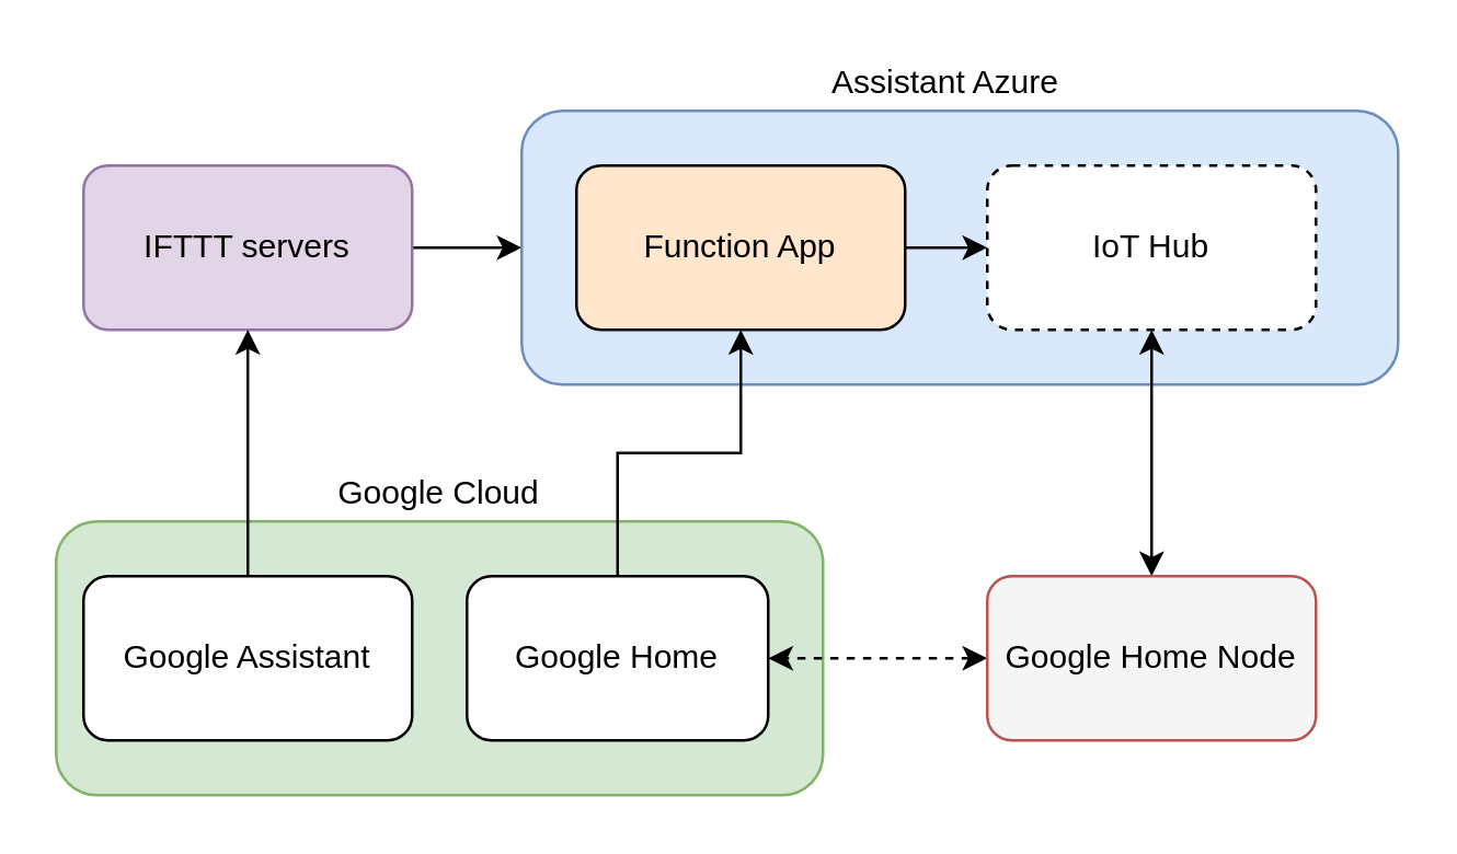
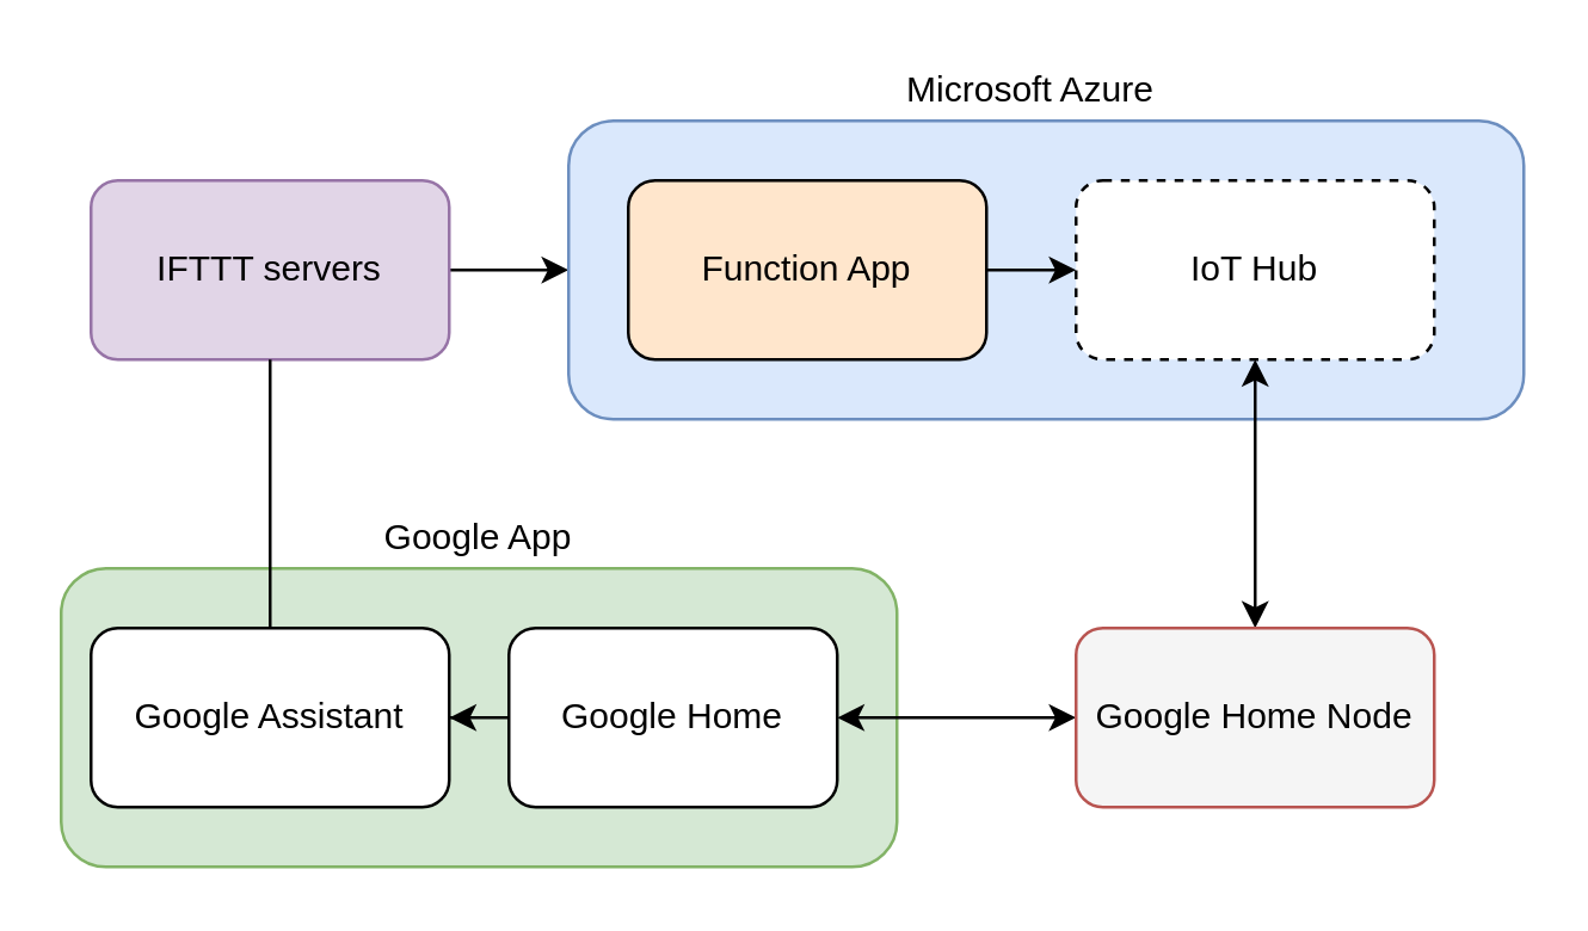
- <mxCell id="9" value="Assistant Azure" style="text;html=1;strokeColor=none;fillColor=none;align=center;verticalAlign=middle;whiteSpace=wrap;rounded=0;" vertex="1" parent="1"><mxGeometry x="290" y="20" width="110" height="20" as="geometry" /></mxCell>
+ <mxCell id="9" value="Microsoft Azure" style="text;html=1;strokeColor=none;fillColor=none;align=center;verticalAlign=middle;whiteSpace=wrap;rounded=0;" vertex="1" parent="1"><mxGeometry x="290" y="20" width="110" height="20" as="geometry" /></mxCell>
- <mxCell id="16" value="" style="endArrow=classic;startArrow=none;html=1;exitX=0.5;exitY=0;exitDx=0;exitDy=0;entryX=0.5;entryY=1;entryDx=0;entryDy=0;startFill=0;" edge="1" parent="1" source="15" target="4"><mxGeometry width="50" height="50" relative="1" as="geometry"><mxPoint x="310" y="240" as="sourcePoint" /><mxPoint x="360" y="190" as="targetPoint" /></mxGeometry></mxCell>
+ <mxCell id="16" value="" style="endArrow=none;startArrow=none;html=1;exitX=0.5;exitY=0;exitDx=0;exitDy=0;entryX=0.5;entryY=1;entryDx=0;entryDy=0;startFill=0;" edge="1" parent="1" source="15" target="4"><mxGeometry width="50" height="50" relative="1" as="geometry"><mxPoint x="310" y="240" as="sourcePoint" /><mxPoint x="360" y="190" as="targetPoint" /></mxGeometry></mxCell>
- <mxCell id="13" value="" style="edgeStyle=orthogonalEdgeStyle;rounded=0;orthogonalLoop=1;jettySize=auto;html=1;startArrow=none;startFill=0;" edge="1" parent="1" source="14" target="7"><mxGeometry relative="1" as="geometry" /></mxCell>
+ <mxCell id="13" value="" style="edgeStyle=orthogonalEdgeStyle;rounded=0;orthogonalLoop=1;jettySize=auto;html=1;startArrow=none;startFill=0;" edge="1" parent="1" source="14" target="15"><mxGeometry relative="1" as="geometry" /></mxCell>
- <mxCell id="17" value="Google Cloud" style="text;html=1;strokeColor=none;fillColor=none;align=center;verticalAlign=middle;whiteSpace=wrap;rounded=0;" vertex="1" parent="1"><mxGeometry x="105" y="170" width="110" height="20" as="geometry" /></mxCell>
+ <mxCell id="17" value="Google App" style="text;html=1;strokeColor=none;fillColor=none;align=center;verticalAlign=middle;whiteSpace=wrap;rounded=0;" vertex="1" parent="1"><mxGeometry x="105" y="170" width="110" height="20" as="geometry" /></mxCell>
- <mxCell id="11" value="" style="edgeStyle=orthogonalEdgeStyle;rounded=0;orthogonalLoop=1;jettySize=auto;html=1;startArrow=classic;startFill=1;dashed=1;" edge="1" parent="1" source="12" target="14"><mxGeometry relative="1" as="geometry" /></mxCell>
+ <mxCell id="11" value="" style="edgeStyle=orthogonalEdgeStyle;rounded=0;orthogonalLoop=1;jettySize=auto;html=1;startArrow=classic;startFill=1;" edge="1" parent="1" source="12" target="14"><mxGeometry relative="1" as="geometry" /></mxCell>
